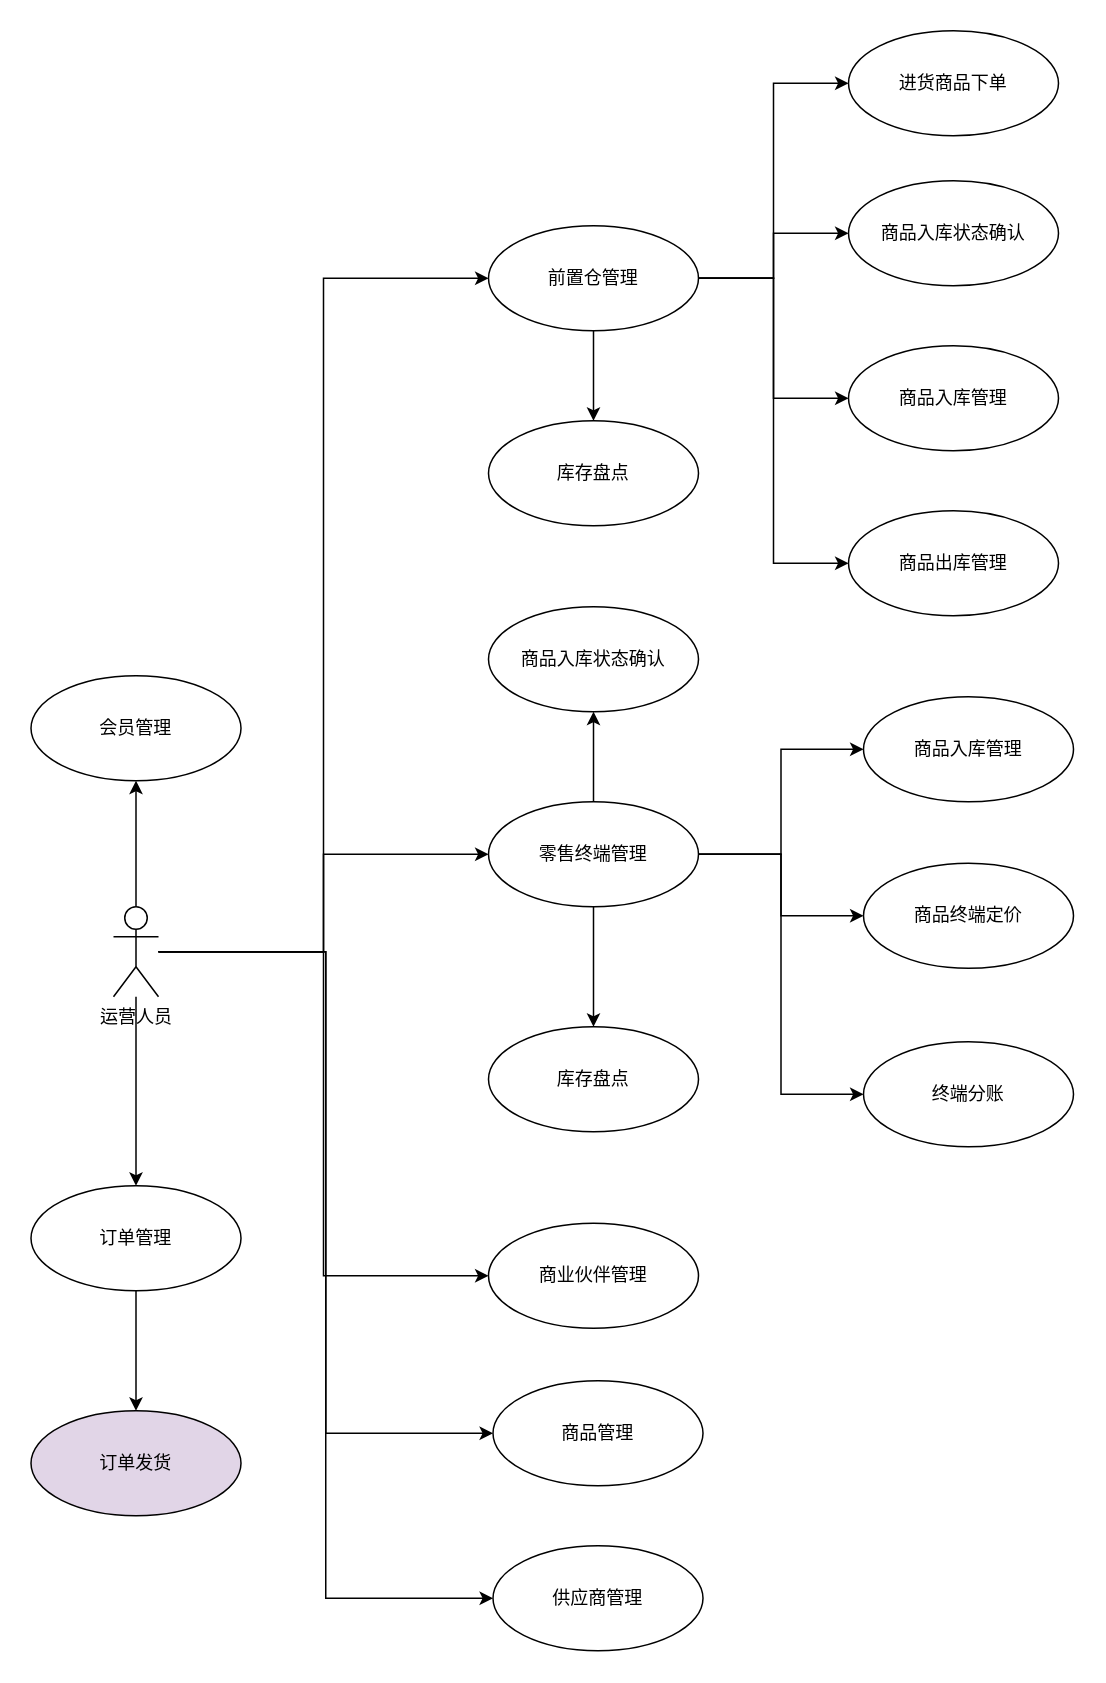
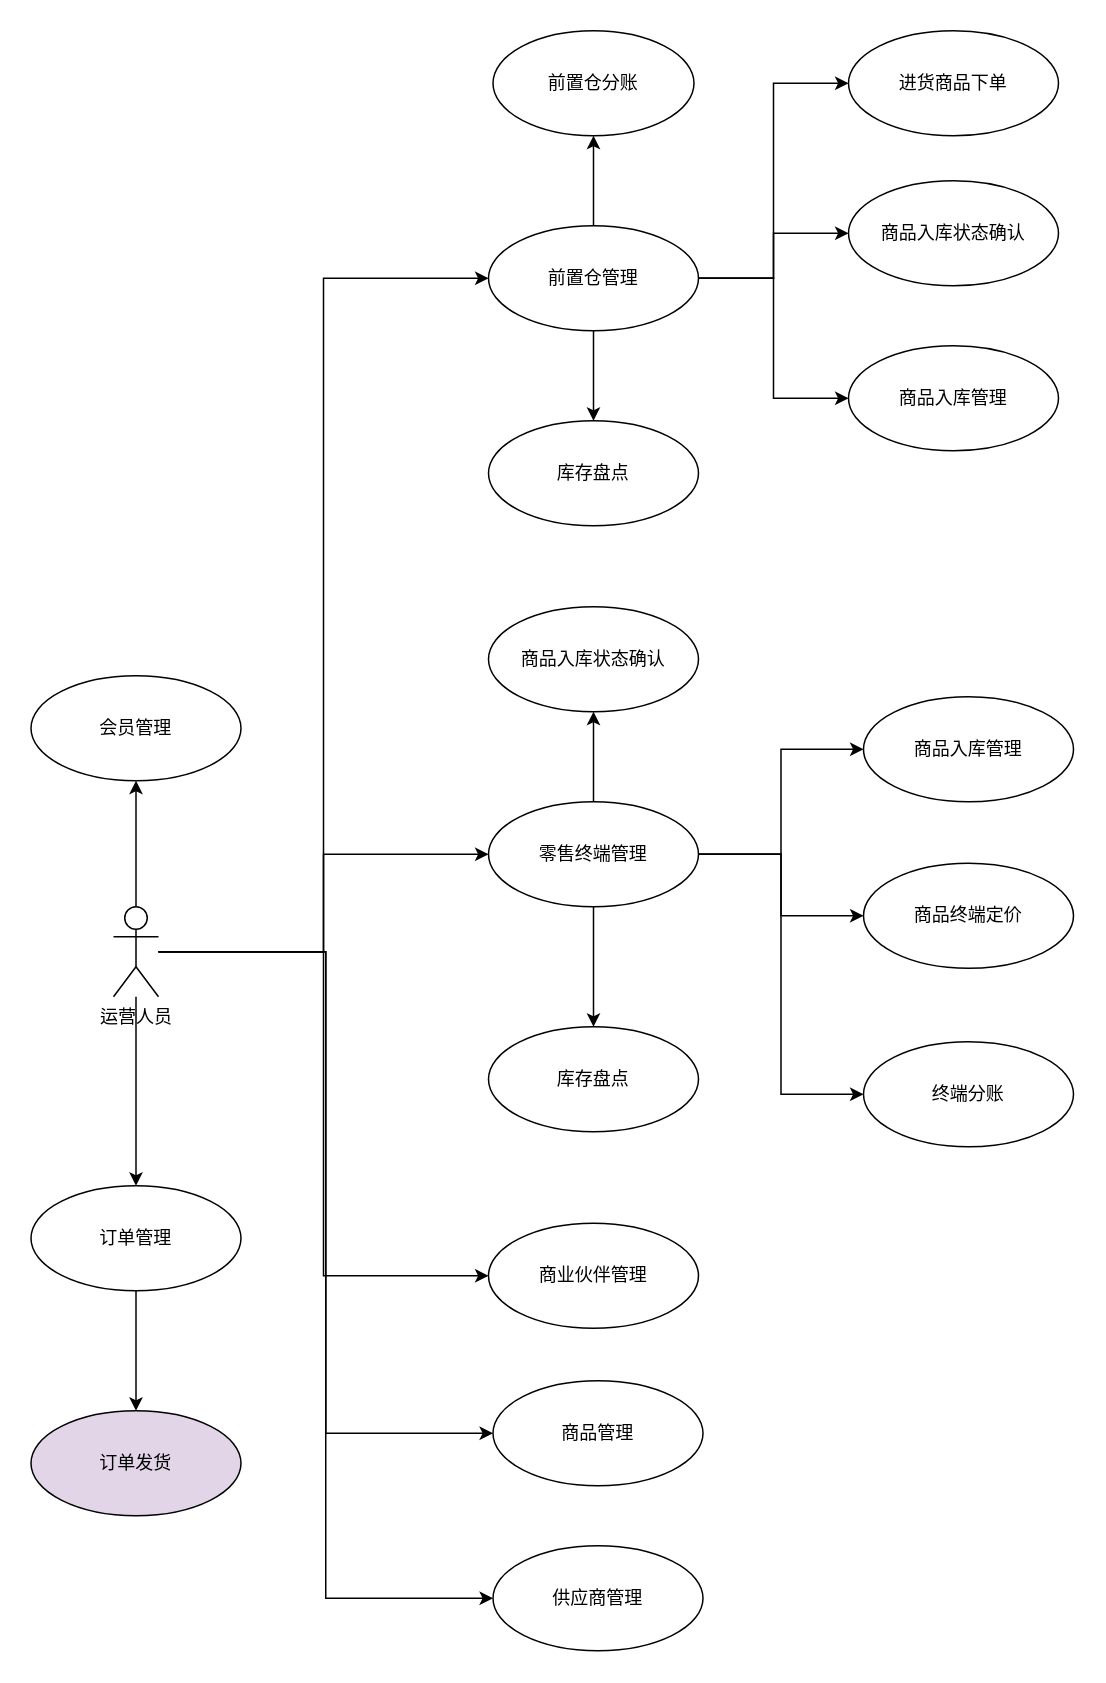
+ <mxCell id="40" value="前置仓分账" style="ellipse;whiteSpace=wrap;html=1;" vertex="1" parent="1"><mxGeometry x="328" y="20" width="134" height="70" as="geometry" /></mxCell>
+ <mxCell id="21" style="edgeStyle=orthogonalEdgeStyle;rounded=0;orthogonalLoop=1;jettySize=auto;html=1;entryX=0.5;entryY=1;entryDx=0;entryDy=0;" edge="1" parent="1" source="22" target="40"><mxGeometry relative="1" as="geometry" /></mxCell>
- <mxCell id="17" style="edgeStyle=orthogonalEdgeStyle;rounded=0;orthogonalLoop=1;jettySize=auto;html=1;entryX=0;entryY=0.5;entryDx=0;entryDy=0;" edge="1" parent="1" source="22" target="28"><mxGeometry relative="1" as="geometry" /></mxCell>
- <mxCell id="28" value="商品出库管理" style="ellipse;whiteSpace=wrap;html=1;" vertex="1" parent="1"><mxGeometry x="565" y="340" width="140" height="70" as="geometry" /></mxCell>
